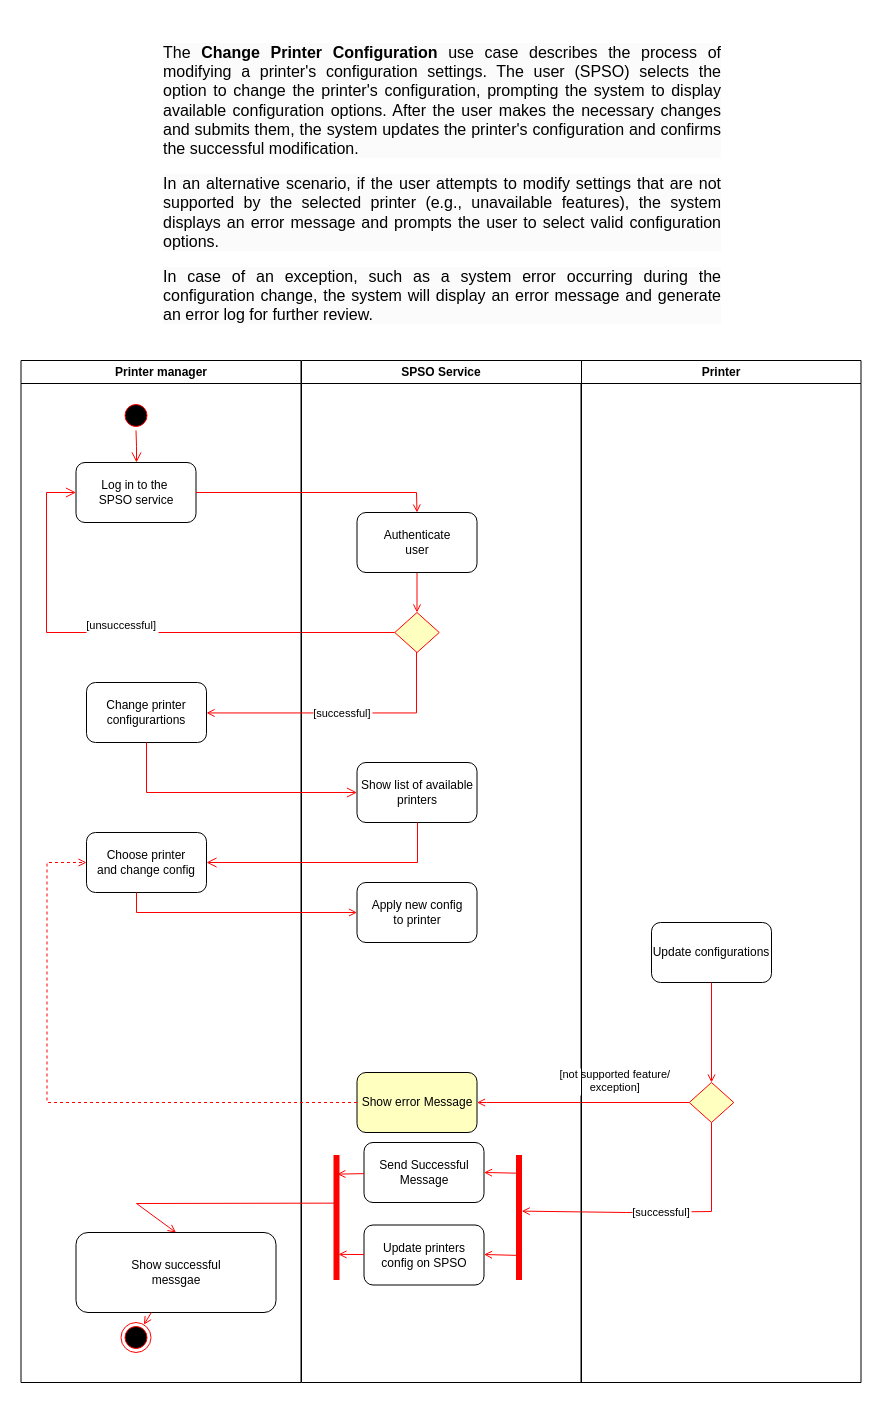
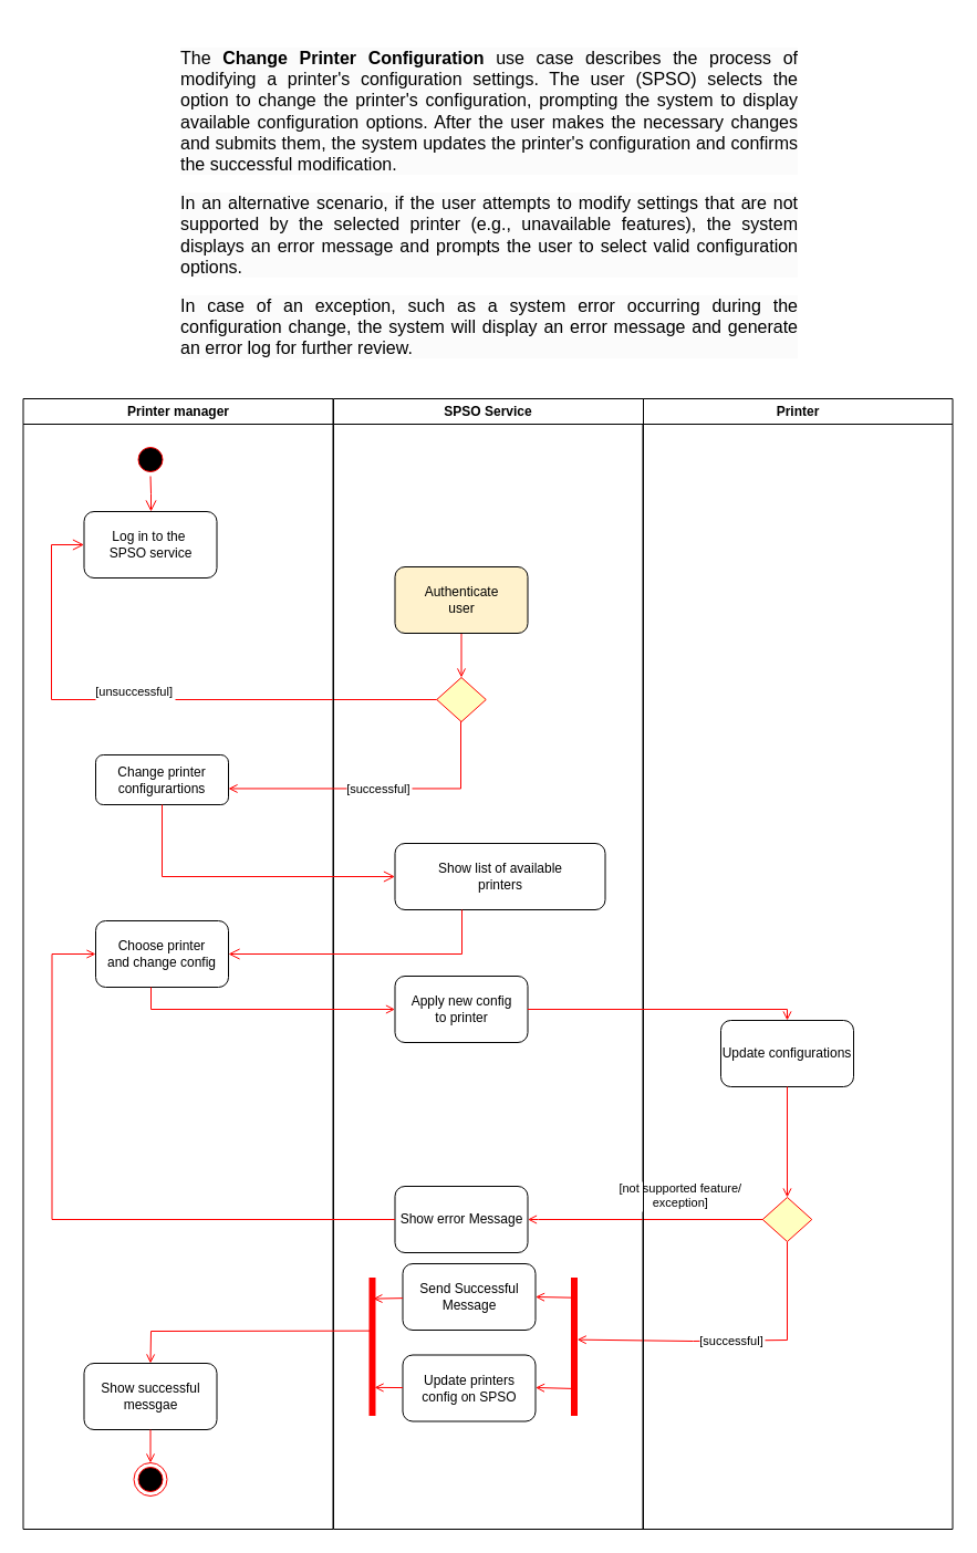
- <mxCell id="35" value="" style="endArrow=open;strokeColor=#FF0000;endFill=1;rounded=0;entryX=0.5;entryY=0;entryDx=0;entryDy=0;" edge="1" parent="1" source="11" target="21"><mxGeometry relative="1" as="geometry"><mxPoint x="135.5" y="520" as="sourcePoint" /><mxPoint x="135.5" y="692" as="targetPoint" /><Array as="points"><mxPoint x="416" y="492" /></Array></mxGeometry></mxCell>
- <mxCell id="21" value="Authenticate&lt;div&gt;user&lt;/div&gt;" style="rounded=1;whiteSpace=wrap;html=1;" vertex="1" parent="18"><mxGeometry x="55.5" y="152" width="120" height="60" as="geometry" /></mxCell>
+ <mxCell id="21" value="Authenticate&lt;div&gt;user&lt;/div&gt;" style="rounded=1;whiteSpace=wrap;html=1;fillColor=#fff2cc;" vertex="1" parent="18"><mxGeometry x="55.5" y="152" width="120" height="60" as="geometry" /></mxCell>
- <mxCell id="17" value="Change printer&lt;div&gt;configurartions&lt;/div&gt;" style="rounded=1;whiteSpace=wrap;html=1;" vertex="1" parent="8"><mxGeometry x="65.5" y="322" width="120" height="60" as="geometry" /></mxCell>
+ <mxCell id="17" value="Change printer&lt;div&gt;configurartions&lt;/div&gt;" style="rounded=1;whiteSpace=wrap;html=1;" vertex="1" parent="8"><mxGeometry x="65.5" y="322" width="120" height="45" as="geometry" /></mxCell>
- <mxCell id="25" value="Show list of available&lt;div&gt;printers&lt;/div&gt;" style="rounded=1;whiteSpace=wrap;html=1;" vertex="1" parent="18"><mxGeometry x="55.5" y="402" width="120" height="60" as="geometry" /></mxCell>
+ <mxCell id="25" value="Show list of available&lt;div&gt;printers&lt;/div&gt;" style="rounded=1;whiteSpace=wrap;html=1;" vertex="1" parent="18"><mxGeometry x="55.5" y="402" width="190" height="60" as="geometry" /></mxCell>
+ <mxCell id="42" value="" style="endArrow=open;strokeColor=#FF0000;endFill=1;rounded=0;" edge="1" parent="1" source="24" target="3"><mxGeometry relative="1" as="geometry"><mxPoint x="449" y="1012" as="sourcePoint" /><mxPoint x="487" y="1202" as="targetPoint" /><Array as="points"><mxPoint x="711" y="912" /></Array></mxGeometry></mxCell>
- <mxCell id="37" value="" style="edgeStyle=elbowEdgeStyle;elbow=horizontal;strokeColor=#FF0000;endArrow=open;endFill=1;rounded=0;exitX=0;exitY=0.5;exitDx=0;exitDy=0;entryX=0;entryY=0.5;entryDx=0;entryDy=0;dashed=1;" edge="1" parent="1" source="26" target="12"><mxGeometry x="-0.874" width="100" height="100" relative="1" as="geometry"><mxPoint x="393.75" y="872" as="sourcePoint" /><mxPoint x="85" y="492" as="targetPoint" /><Array as="points"><mxPoint x="46.5" y="792" /></Array><mxPoint as="offset" /></mxGeometry></mxCell>
+ <mxCell id="37" value="" style="edgeStyle=elbowEdgeStyle;elbow=horizontal;strokeColor=#FF0000;endArrow=open;endFill=1;rounded=0;exitX=0;exitY=0.5;exitDx=0;exitDy=0;entryX=0;entryY=0.5;entryDx=0;entryDy=0;" edge="1" parent="1" source="26" target="12"><mxGeometry x="-0.874" width="100" height="100" relative="1" as="geometry"><mxPoint x="393.75" y="872" as="sourcePoint" /><mxPoint x="85" y="492" as="targetPoint" /><Array as="points"><mxPoint x="46.5" y="792" /></Array><mxPoint as="offset" /></mxGeometry></mxCell>
- <mxCell id="26" value="Show error Message" style="rounded=1;whiteSpace=wrap;html=1;fillColor=#ffffc0;" vertex="1" parent="18"><mxGeometry x="55.5" y="712" width="120" height="60" as="geometry" /></mxCell>
+ <mxCell id="26" value="Show error Message" style="rounded=1;whiteSpace=wrap;html=1;" vertex="1" parent="18"><mxGeometry x="55.5" y="712" width="120" height="60" as="geometry" /></mxCell>
- <mxCell id="14" value="Show successful&lt;div&gt;messgae&lt;/div&gt;" style="rounded=1;whiteSpace=wrap;html=1;" vertex="1" parent="8"><mxGeometry x="55" y="872" width="200" height="80" as="geometry" /></mxCell>
+ <mxCell id="14" value="Show successful&lt;div&gt;messgae&lt;/div&gt;" style="rounded=1;whiteSpace=wrap;html=1;" vertex="1" parent="8"><mxGeometry x="55" y="872" width="120" height="60" as="geometry" /></mxCell>
